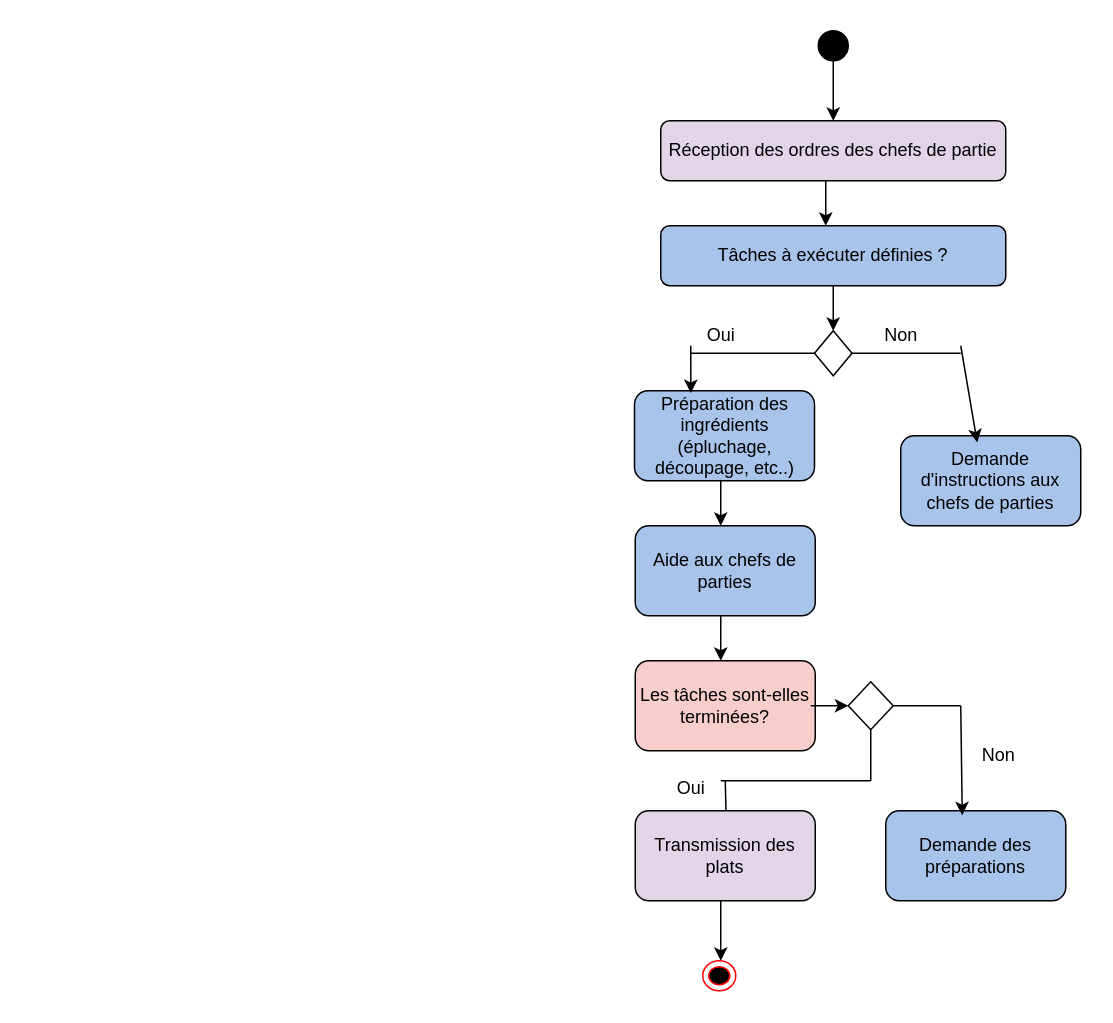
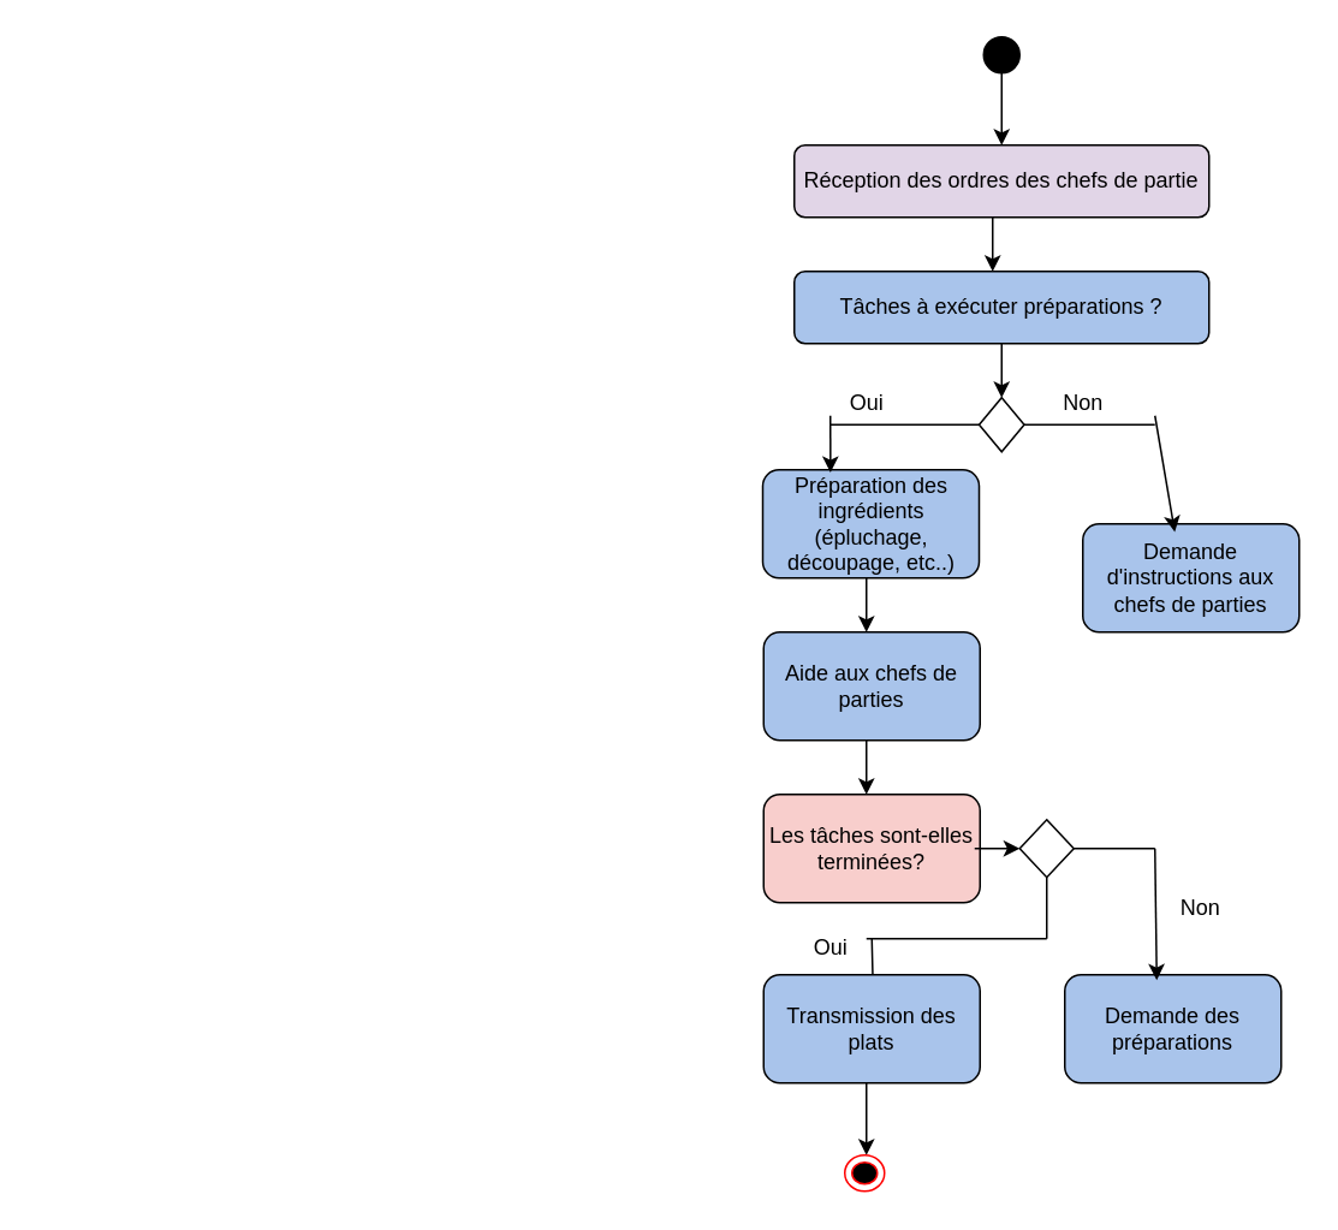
- <mxCell id="4" value="&lt;span style=&quot;text-wrap: nowrap;&quot;&gt;Tâches à exécuter définies ?&lt;/span&gt;" style="rounded=1;whiteSpace=wrap;html=1;fillColor=#A9C4EB;" parent="1" vertex="1"><mxGeometry x="440" y="150" width="230" height="40" as="geometry" /></mxCell>
+ <mxCell id="4" value="&lt;span style=&quot;text-wrap: nowrap;&quot;&gt;Tâches à exécuter préparations ?&lt;/span&gt;" style="rounded=1;whiteSpace=wrap;html=1;fillColor=#A9C4EB;" parent="1" vertex="1"><mxGeometry x="440" y="150" width="230" height="40" as="geometry" /></mxCell>
- <mxCell id="11" value="Transmission des plats" style="rounded=1;whiteSpace=wrap;html=1;fillColor=#e1d5e7;" parent="1" vertex="1"><mxGeometry x="423" y="540" width="120" height="60" as="geometry" /></mxCell>
+ <mxCell id="11" value="Transmission des plats" style="rounded=1;whiteSpace=wrap;html=1;fillColor=#A9C4EB;" parent="1" vertex="1"><mxGeometry x="423" y="540" width="120" height="60" as="geometry" /></mxCell>
